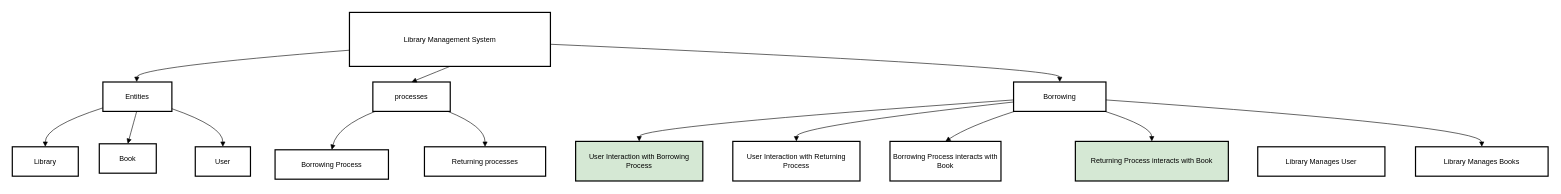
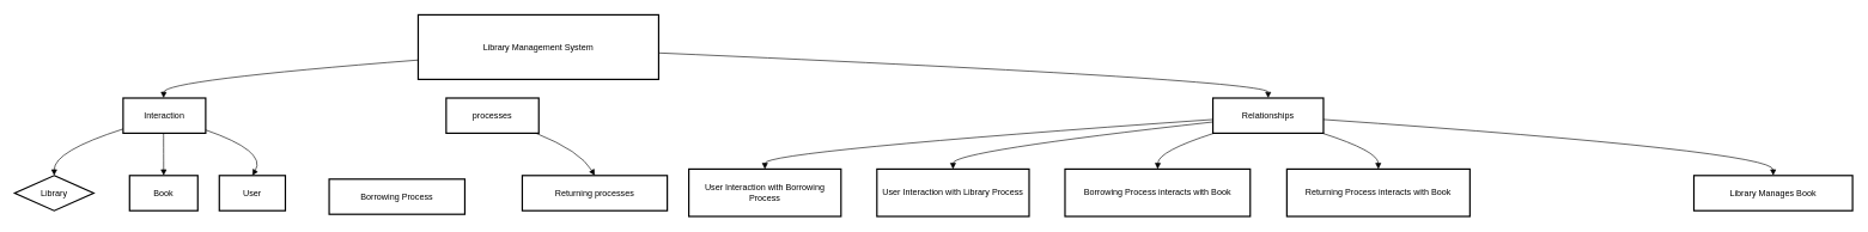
- <mxCell id="18" value="" style="curved=1;startArrow=none;endArrow=block;exitX=0.5;exitY=1;entryX=0.5;entryY=0.01;rounded=0;" edge="1" parent="1" source="2" target="4"><mxGeometry relative="1" as="geometry"><Array as="points" /></mxGeometry></mxCell>
- <mxCell id="3" value="Entities" style="whiteSpace=wrap;strokeWidth=2;" vertex="1" parent="1"><mxGeometry x="171" y="136" width="115" height="49" as="geometry" /></mxCell>
+ <mxCell id="3" value="Interaction" style="whiteSpace=wrap;strokeWidth=2;" vertex="1" parent="1"><mxGeometry x="171" y="136" width="115" height="49" as="geometry" /></mxCell>
- <mxCell id="5" value="Borrowing" style="whiteSpace=wrap;strokeWidth=2;" vertex="1" parent="1"><mxGeometry x="1689" y="136" width="154" height="49" as="geometry" /></mxCell>
+ <mxCell id="5" value="Relationships" style="whiteSpace=wrap;strokeWidth=2;" vertex="1" parent="1"><mxGeometry x="1689" y="136" width="154" height="49" as="geometry" /></mxCell>
- <mxCell id="23" value="" style="curved=1;startArrow=none;endArrow=block;exitX=0.03;exitY=1;entryX=0.5;entryY=-0.01;rounded=0;" edge="1" parent="1" source="4" target="9"><mxGeometry relative="1" as="geometry"><Array as="points"><mxPoint x="562" y="210" /></Array></mxGeometry></mxCell>
- <mxCell id="7" value="Book" style="whiteSpace=wrap;strokeWidth=2;" vertex="1" parent="1"><mxGeometry x="165" y="239" width="95" height="49" as="geometry" /></mxCell>
+ <mxCell id="7" value="Book" style="whiteSpace=wrap;strokeWidth=2;" vertex="1" parent="1"><mxGeometry x="180" y="244" width="95" height="49" as="geometry" /></mxCell>
- <mxCell id="6" value="Library" style="whiteSpace=wrap;strokeWidth=2;" vertex="1" parent="1"><mxGeometry x="20" y="244" width="110" height="49" as="geometry" /></mxCell>
+ <mxCell id="6" value="Library" style="rhombus;whiteSpace=wrap;strokeWidth=2;" vertex="1" parent="1"><mxGeometry x="20" y="244" width="110" height="49" as="geometry" /></mxCell>
- <mxCell id="8" value="User" style="whiteSpace=wrap;strokeWidth=2;" vertex="1" parent="1"><mxGeometry x="325" y="244" width="92" height="49" as="geometry" /></mxCell>
+ <mxCell id="8" value="User" style="whiteSpace=wrap;strokeWidth=2;" vertex="1" parent="1"><mxGeometry x="305" y="244" width="92" height="49" as="geometry" /></mxCell>
- <mxCell id="10" value="Returning processes" style="whiteSpace=wrap;strokeWidth=2;" vertex="1" parent="1"><mxGeometry x="707" y="244" width="202" height="49" as="geometry" /></mxCell>
+ <mxCell id="10" value="Returning processes" style="whiteSpace=wrap;strokeWidth=2;" vertex="1" parent="1"><mxGeometry x="727" y="244" width="202" height="49" as="geometry" /></mxCell>
- <mxCell id="11" value="User Interaction with Borrowing Process" style="whiteSpace=wrap;strokeWidth=2;fillColor=#d5e8d4;" vertex="1" parent="1"><mxGeometry x="959" y="235" width="212" height="66" as="geometry" /></mxCell>
+ <mxCell id="11" value="User Interaction with Borrowing Process" style="whiteSpace=wrap;strokeWidth=2;" vertex="1" parent="1"><mxGeometry x="959" y="235" width="212" height="66" as="geometry" /></mxCell>
- <mxCell id="12" value="User Interaction with Returning Process" style="whiteSpace=wrap;strokeWidth=2;" vertex="1" parent="1"><mxGeometry x="1221" y="235" width="212" height="66" as="geometry" /></mxCell>
+ <mxCell id="12" value="User Interaction with Library Process" style="whiteSpace=wrap;strokeWidth=2;" vertex="1" parent="1"><mxGeometry x="1221" y="235" width="212" height="66" as="geometry" /></mxCell>
- <mxCell id="13" value="Borrowing Process interacts with Book" style="whiteSpace=wrap;strokeWidth=2;" vertex="1" parent="1"><mxGeometry x="1483" y="235" width="185" height="66" as="geometry" /></mxCell>
+ <mxCell id="13" value="Borrowing Process interacts with Book" style="whiteSpace=wrap;strokeWidth=2;" vertex="1" parent="1"><mxGeometry x="1483" y="235" width="258" height="66" as="geometry" /></mxCell>
- <mxCell id="14" value="Returning Process interacts with Book" style="whiteSpace=wrap;strokeWidth=2;fillColor=#d5e8d4;" vertex="1" parent="1"><mxGeometry x="1792" y="235" width="255" height="66" as="geometry" /></mxCell>
+ <mxCell id="14" value="Returning Process interacts with Book" style="whiteSpace=wrap;strokeWidth=2;" vertex="1" parent="1"><mxGeometry x="1792" y="235" width="255" height="66" as="geometry" /></mxCell>
- <mxCell id="15" value="Library Manages User" style="whiteSpace=wrap;strokeWidth=2;" vertex="1" parent="1"><mxGeometry x="2096" y="244" width="212" height="49" as="geometry" /></mxCell>
- <mxCell id="16" value="Library Manages Books" style="whiteSpace=wrap;strokeWidth=2;" vertex="1" parent="1"><mxGeometry x="2359" y="244" width="221" height="49" as="geometry" /></mxCell>
+ <mxCell id="16" value="Library Manages Book" style="whiteSpace=wrap;strokeWidth=2;" vertex="1" parent="1"><mxGeometry x="2359" y="244" width="221" height="49" as="geometry" /></mxCell>
